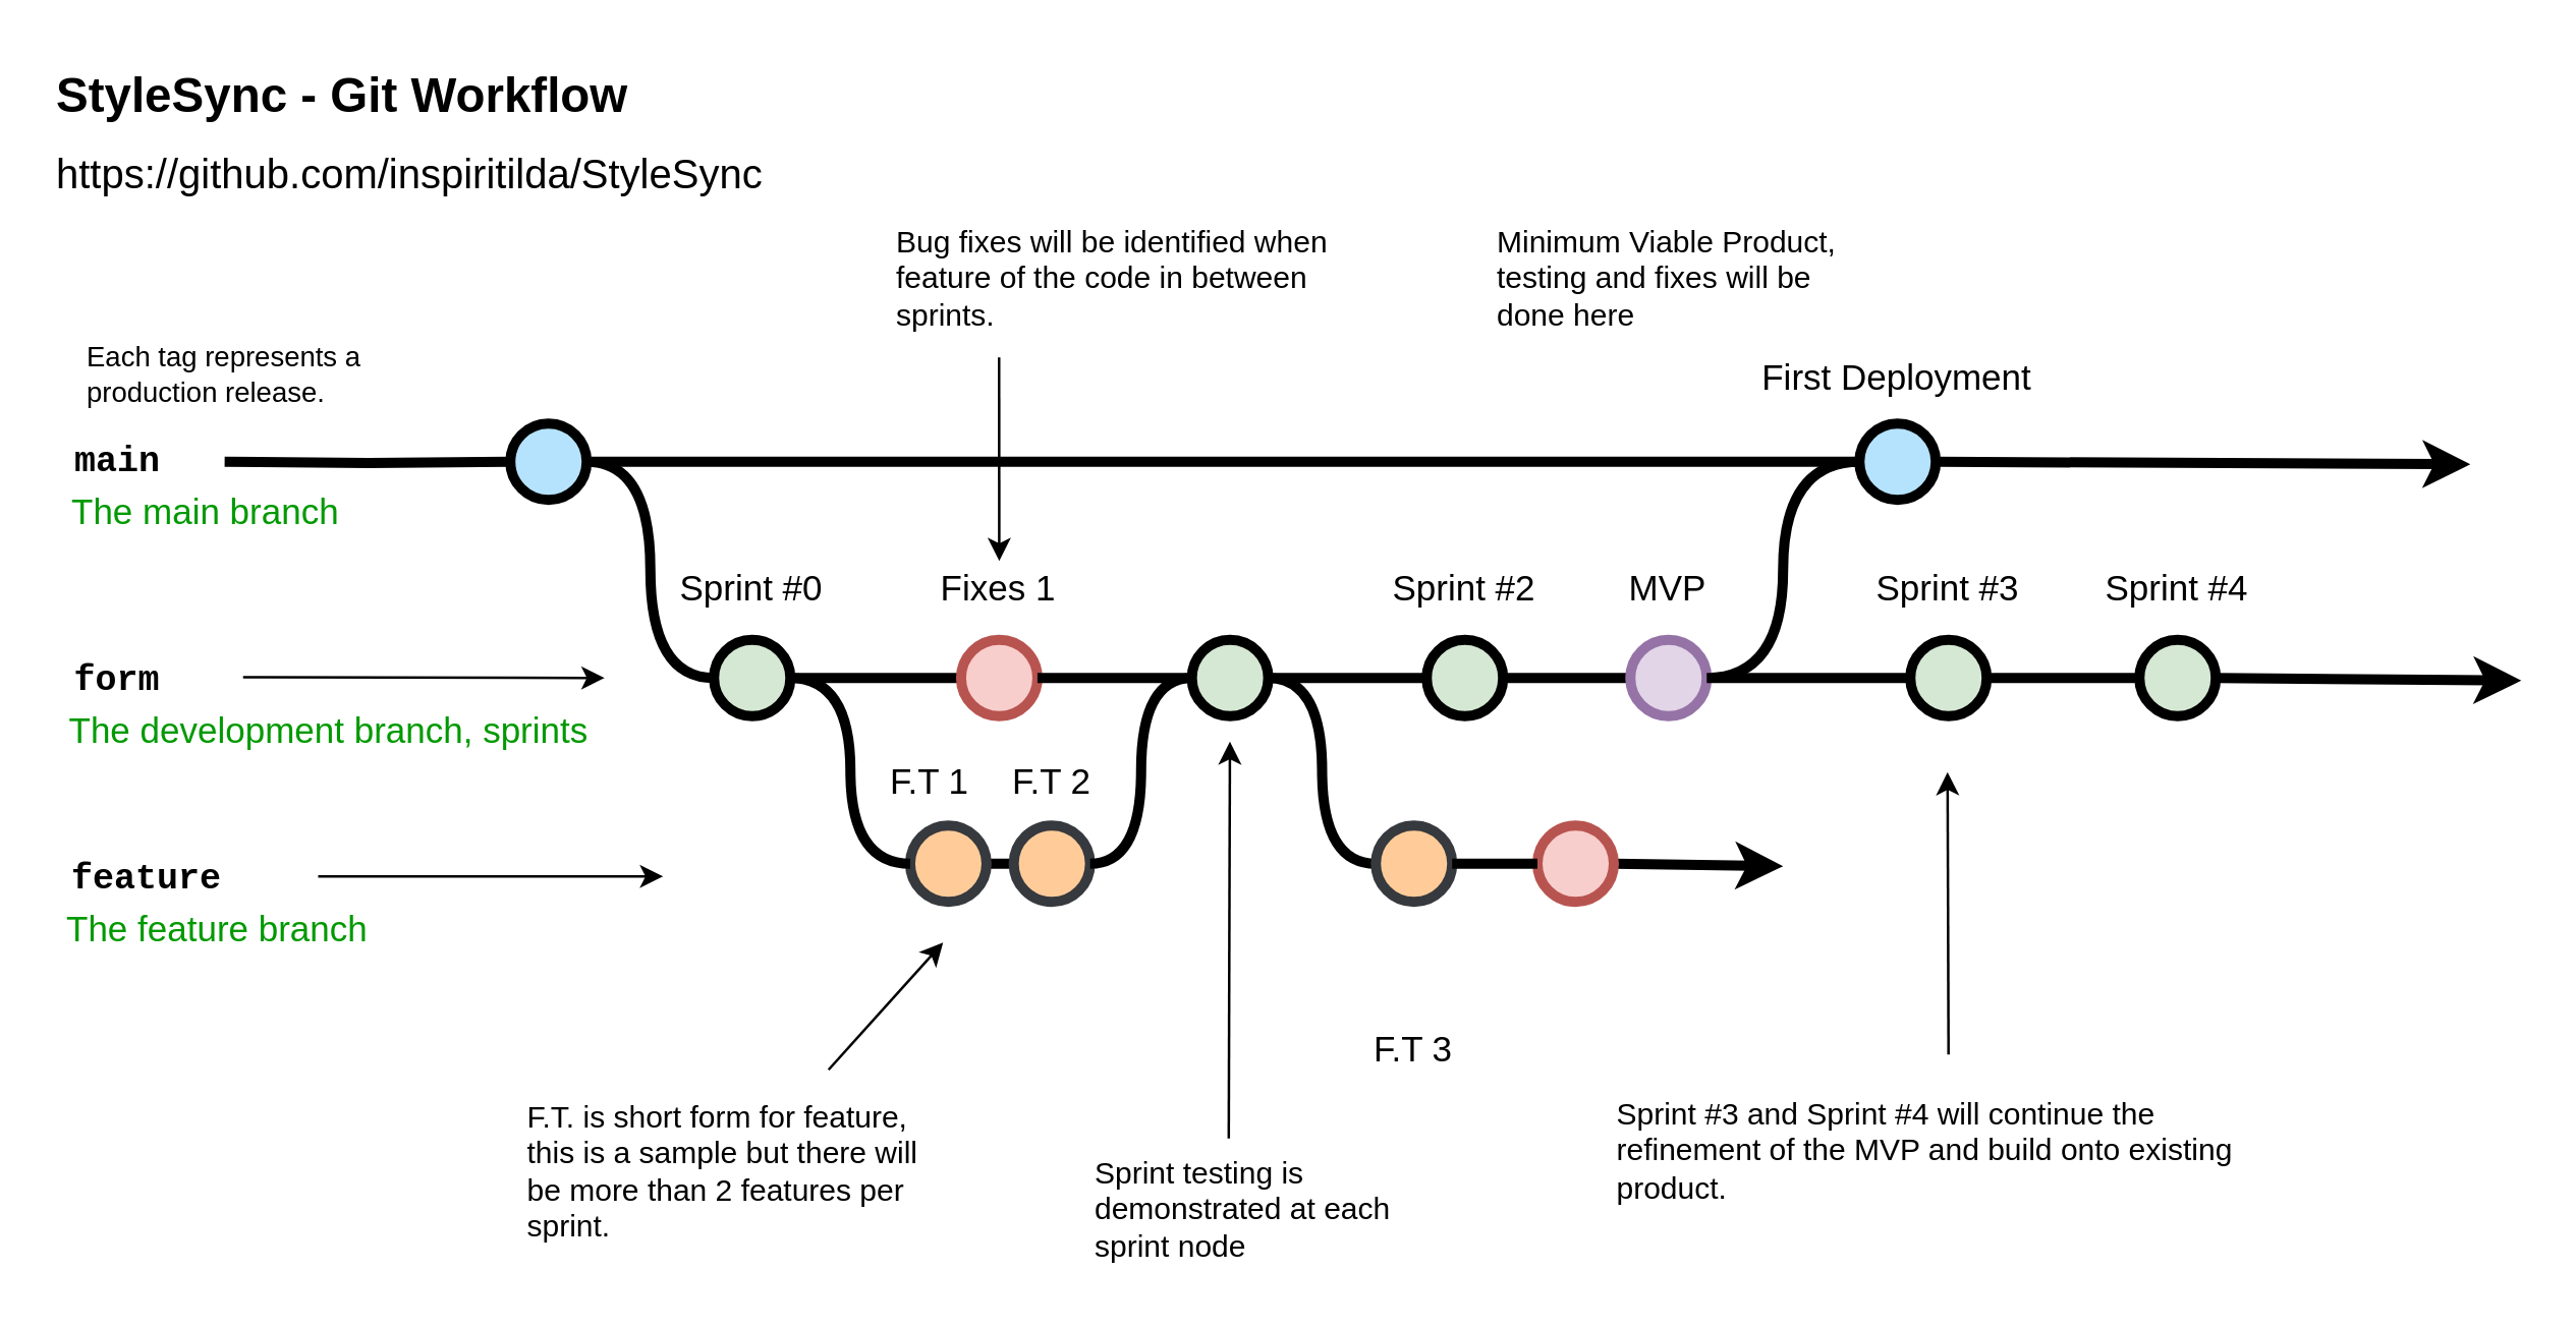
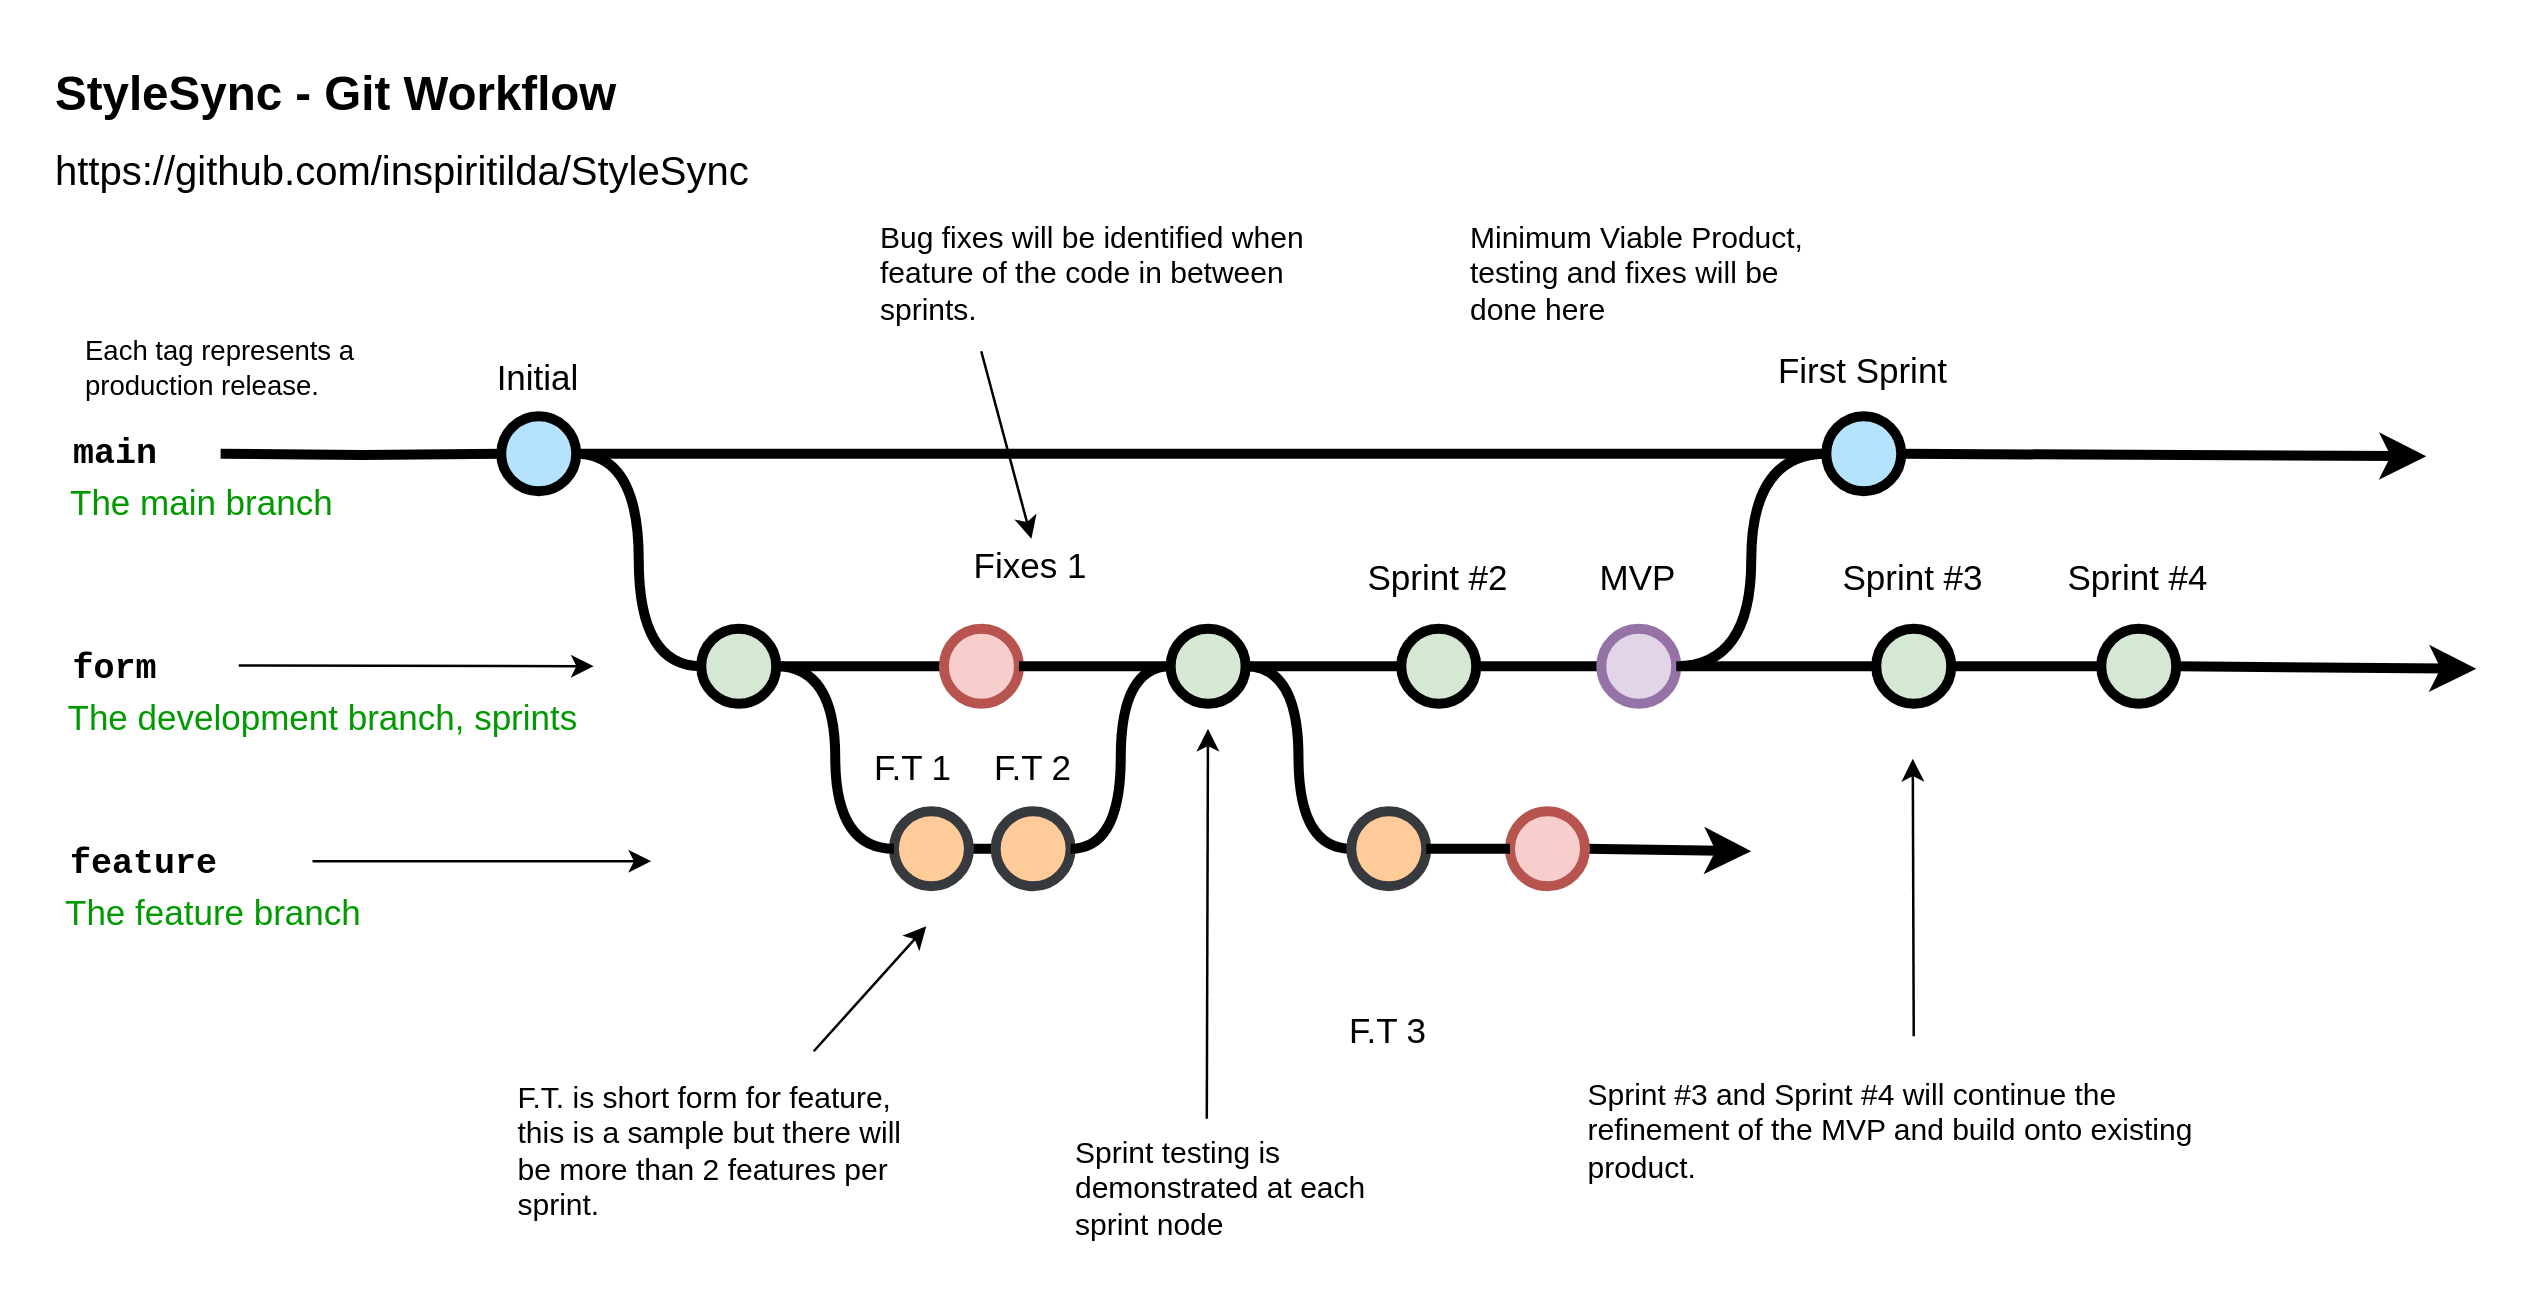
- <mxCell id="60" value="First Deployment" style="text;html=1;strokeColor=none;fillColor=none;align=center;verticalAlign=middle;whiteSpace=wrap;overflow=hidden;fontSize=14;" vertex="1" parent="1"><mxGeometry x="690" y="137" width="110" height="20" as="geometry" /></mxCell>
+ <mxCell id="60" value="First Sprint" style="text;html=1;strokeColor=none;fillColor=none;align=center;verticalAlign=middle;whiteSpace=wrap;overflow=hidden;fontSize=14;" vertex="1" parent="1"><mxGeometry x="690" y="137" width="110" height="20" as="geometry" /></mxCell>
+ <mxCell id="20" value="Initial" style="text;html=1;strokeColor=none;fillColor=none;align=center;verticalAlign=middle;whiteSpace=wrap;overflow=hidden;fontSize=14;" parent="1" vertex="1"><mxGeometry x="180" y="140" width="70" height="20" as="geometry" /></mxCell>
- <mxCell id="36" value="Sprint #0" style="text;html=1;strokeColor=none;fillColor=none;align=center;verticalAlign=middle;whiteSpace=wrap;overflow=hidden;fontSize=14;" vertex="1" parent="1"><mxGeometry x="260" y="220" width="70" height="20" as="geometry" /></mxCell>
- <mxCell id="50" value="Fixes 1" style="text;html=1;strokeColor=none;fillColor=none;align=center;verticalAlign=middle;whiteSpace=wrap;overflow=hidden;fontSize=14;" vertex="1" parent="1"><mxGeometry x="357.07" y="220" width="70" height="20" as="geometry" /></mxCell>
+ <mxCell id="50" value="Fixes 1" style="text;html=1;strokeColor=none;fillColor=none;align=center;verticalAlign=middle;whiteSpace=wrap;overflow=hidden;fontSize=14;" vertex="1" parent="1"><mxGeometry x="377.07" y="215" width="70" height="20" as="geometry" /></mxCell>
